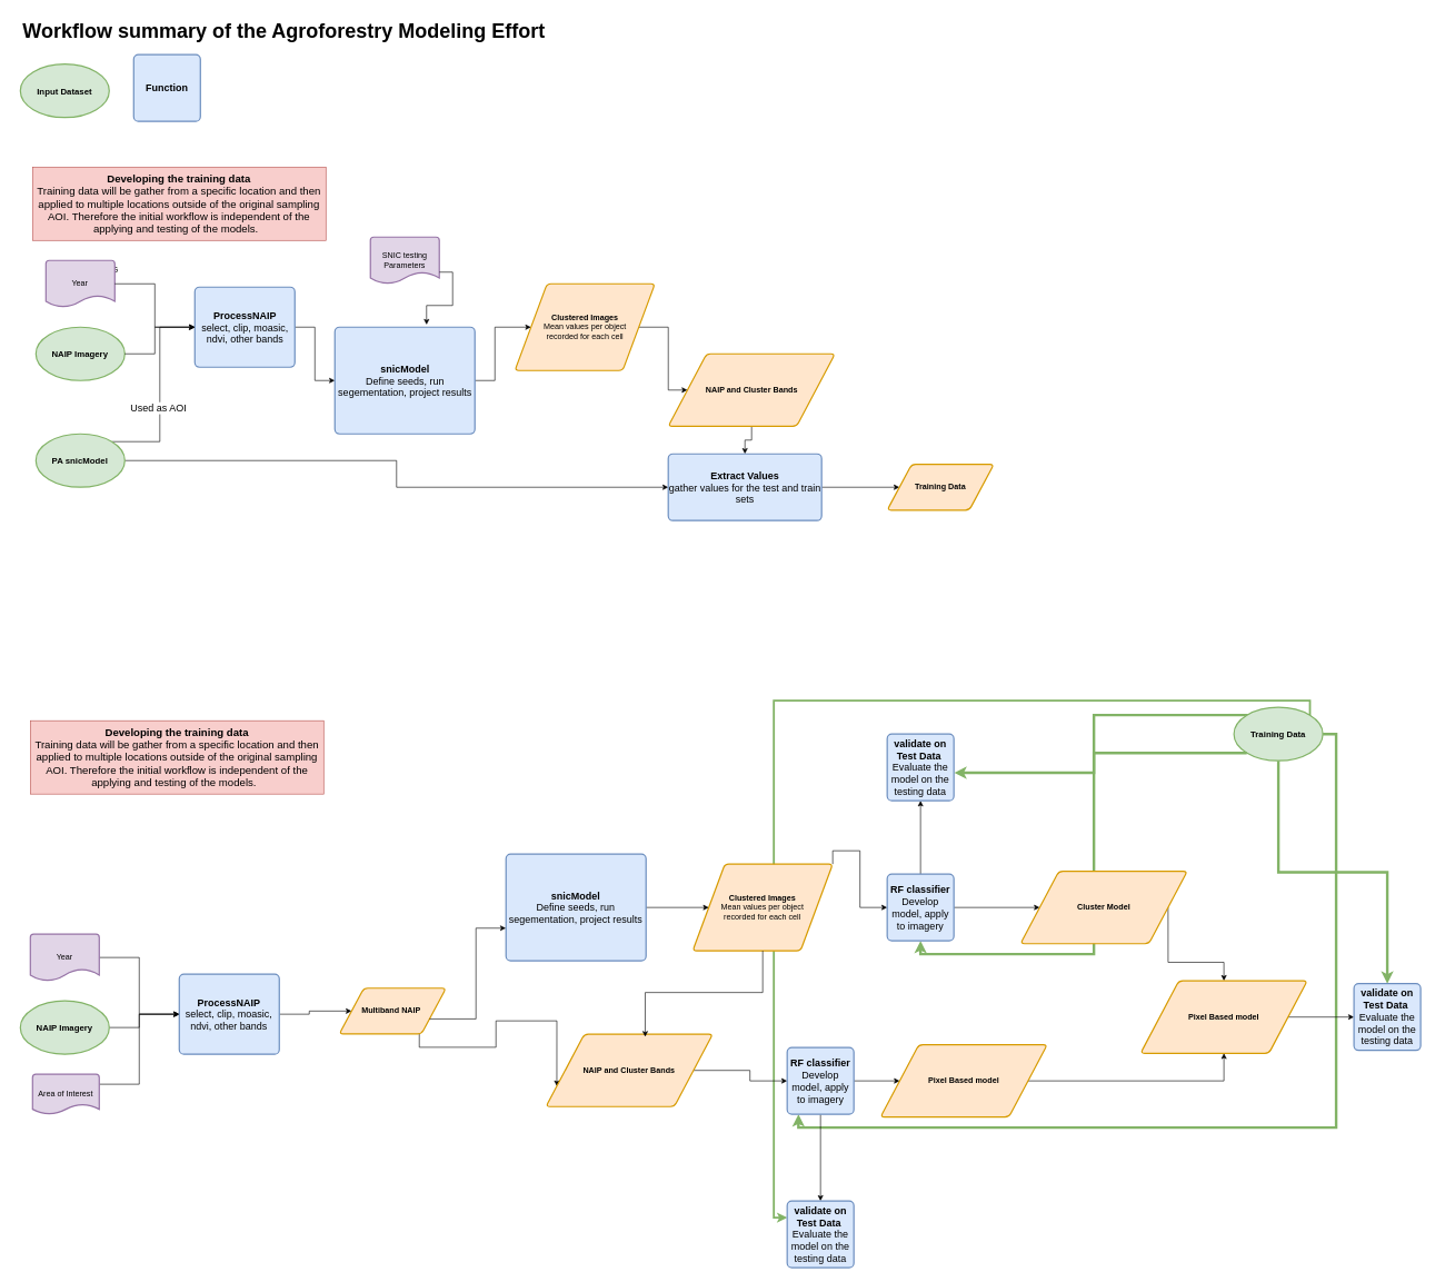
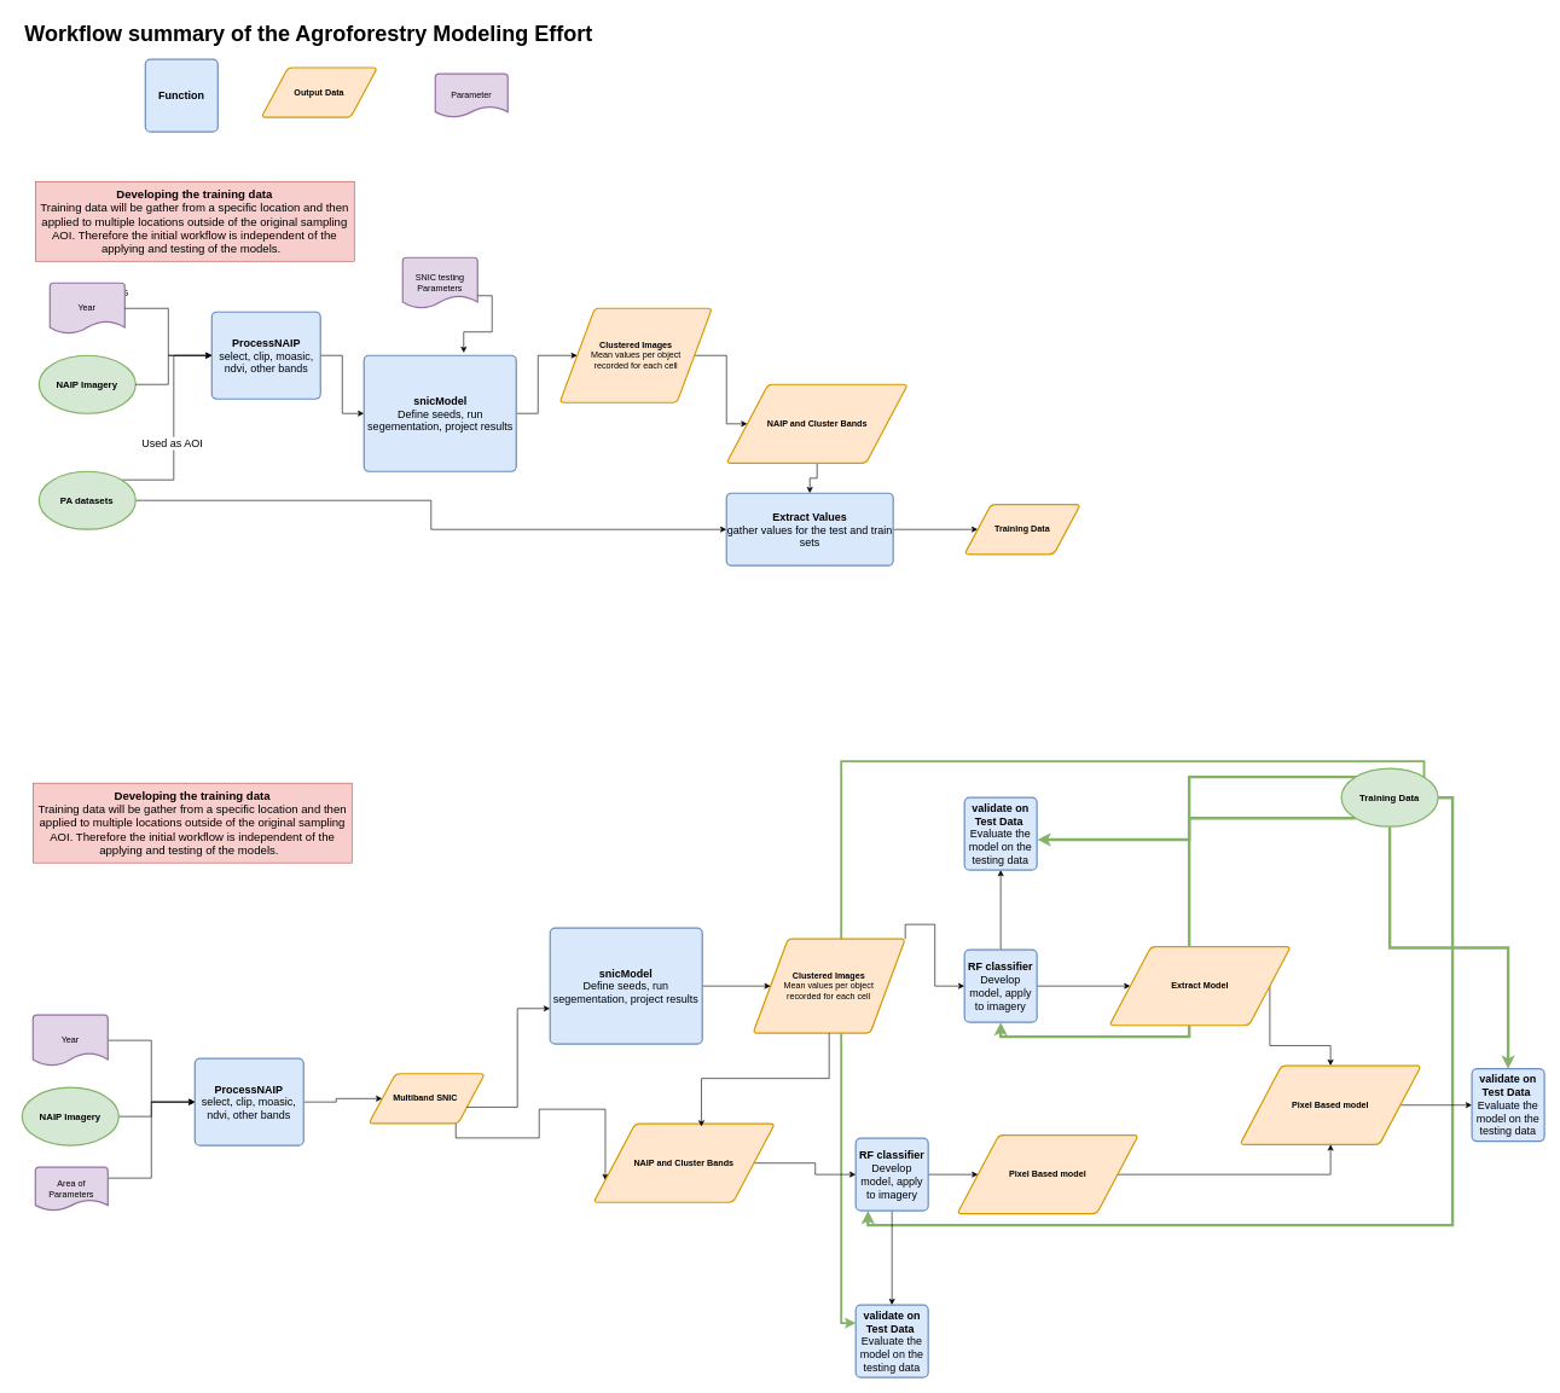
+ <mxCell id="4" value="Output Data&lt;br&gt;" style="shape=parallelogram;html=1;strokeWidth=2;perimeter=parallelogramPerimeter;whiteSpace=wrap;rounded=1;arcSize=12;size=0.23;fontStyle=1;fillColor=#ffe6cc;strokeColor=#d79b00;" parent="1" vertex="1"><mxGeometry x="360" y="92.86" width="160" height="68.57" as="geometry" /></mxCell>
+ <mxCell id="6" value="Parameter" style="strokeWidth=2;html=1;shape=mxgraph.flowchart.document2;whiteSpace=wrap;size=0.25;fillColor=#e1d5e7;strokeColor=#9673a6;" parent="1" vertex="1"><mxGeometry x="600" y="101.43" width="100" height="60" as="geometry" /></mxCell>
- <mxCell id="2" value="Input Dataset" style="strokeWidth=2;html=1;shape=mxgraph.flowchart.start_1;whiteSpace=wrap;fontSize=13;fontStyle=1;fillColor=#d5e8d4;strokeColor=#82b366;" parent="1" vertex="1"><mxGeometry x="30" y="95.72" width="133.33" height="80" as="geometry" /></mxCell>
- <mxCell id="14" value="PA snicModel" style="strokeWidth=2;html=1;shape=mxgraph.flowchart.start_1;whiteSpace=wrap;fontSize=13;fontStyle=1;fillColor=#d5e8d4;strokeColor=#82b366;" parent="1" vertex="1"><mxGeometry x="53.33" y="650" width="133.33" height="80" as="geometry" /></mxCell>
+ <mxCell id="14" value="PA datasets" style="strokeWidth=2;html=1;shape=mxgraph.flowchart.start_1;whiteSpace=wrap;fontSize=13;fontStyle=1;fillColor=#d5e8d4;strokeColor=#82b366;" parent="1" vertex="1"><mxGeometry x="53.33" y="650" width="133.33" height="80" as="geometry" /></mxCell>
- <mxCell id="61" value="Cluster Model" style="shape=parallelogram;html=1;strokeWidth=2;perimeter=parallelogramPerimeter;whiteSpace=wrap;rounded=1;arcSize=12;size=0.23;fontStyle=1;fillColor=#ffe6cc;strokeColor=#d79b00;" parent="1" vertex="1"><mxGeometry x="1530" y="1305.72" width="250" height="108.57" as="geometry" /></mxCell>
+ <mxCell id="61" value="Extract Model" style="shape=parallelogram;html=1;strokeWidth=2;perimeter=parallelogramPerimeter;whiteSpace=wrap;rounded=1;arcSize=12;size=0.23;fontStyle=1;fillColor=#ffe6cc;strokeColor=#d79b00;" parent="1" vertex="1"><mxGeometry x="1530" y="1305.72" width="250" height="108.57" as="geometry" /></mxCell>
- <mxCell id="43" value="Multiband NAIP&amp;nbsp;" style="shape=parallelogram;html=1;strokeWidth=2;perimeter=parallelogramPerimeter;whiteSpace=wrap;rounded=1;arcSize=12;size=0.23;fontStyle=1;fillColor=#ffe6cc;strokeColor=#d79b00;" parent="1" vertex="1"><mxGeometry x="508.33" y="1481" width="160" height="68.57" as="geometry" /></mxCell>
+ <mxCell id="43" value="Multiband SNIC&amp;nbsp;" style="shape=parallelogram;html=1;strokeWidth=2;perimeter=parallelogramPerimeter;whiteSpace=wrap;rounded=1;arcSize=12;size=0.23;fontStyle=1;fillColor=#ffe6cc;strokeColor=#d79b00;" parent="1" vertex="1"><mxGeometry x="508.33" y="1481" width="160" height="68.57" as="geometry" /></mxCell>
- <mxCell id="34" value="Area of Interest" style="strokeWidth=2;html=1;shape=mxgraph.flowchart.document2;whiteSpace=wrap;size=0.25;fillColor=#e1d5e7;strokeColor=#9673a6;" parent="1" vertex="1"><mxGeometry x="48.33" y="1610" width="100" height="60" as="geometry" /></mxCell>
+ <mxCell id="34" value="Area of Parameters" style="strokeWidth=2;html=1;shape=mxgraph.flowchart.document2;whiteSpace=wrap;size=0.25;fillColor=#e1d5e7;strokeColor=#9673a6;" parent="1" vertex="1"><mxGeometry x="48.33" y="1610" width="100" height="60" as="geometry" /></mxCell>
